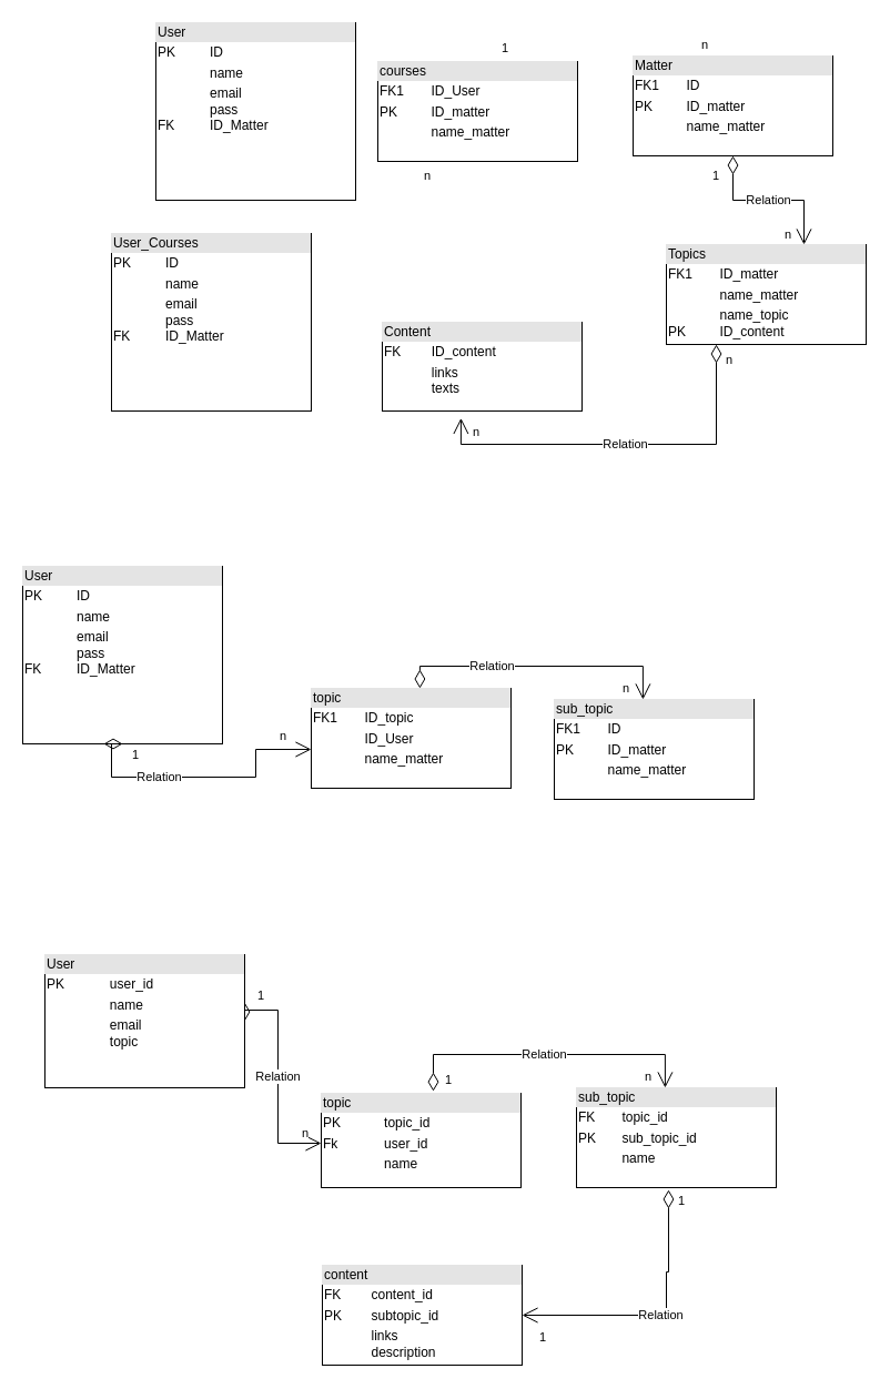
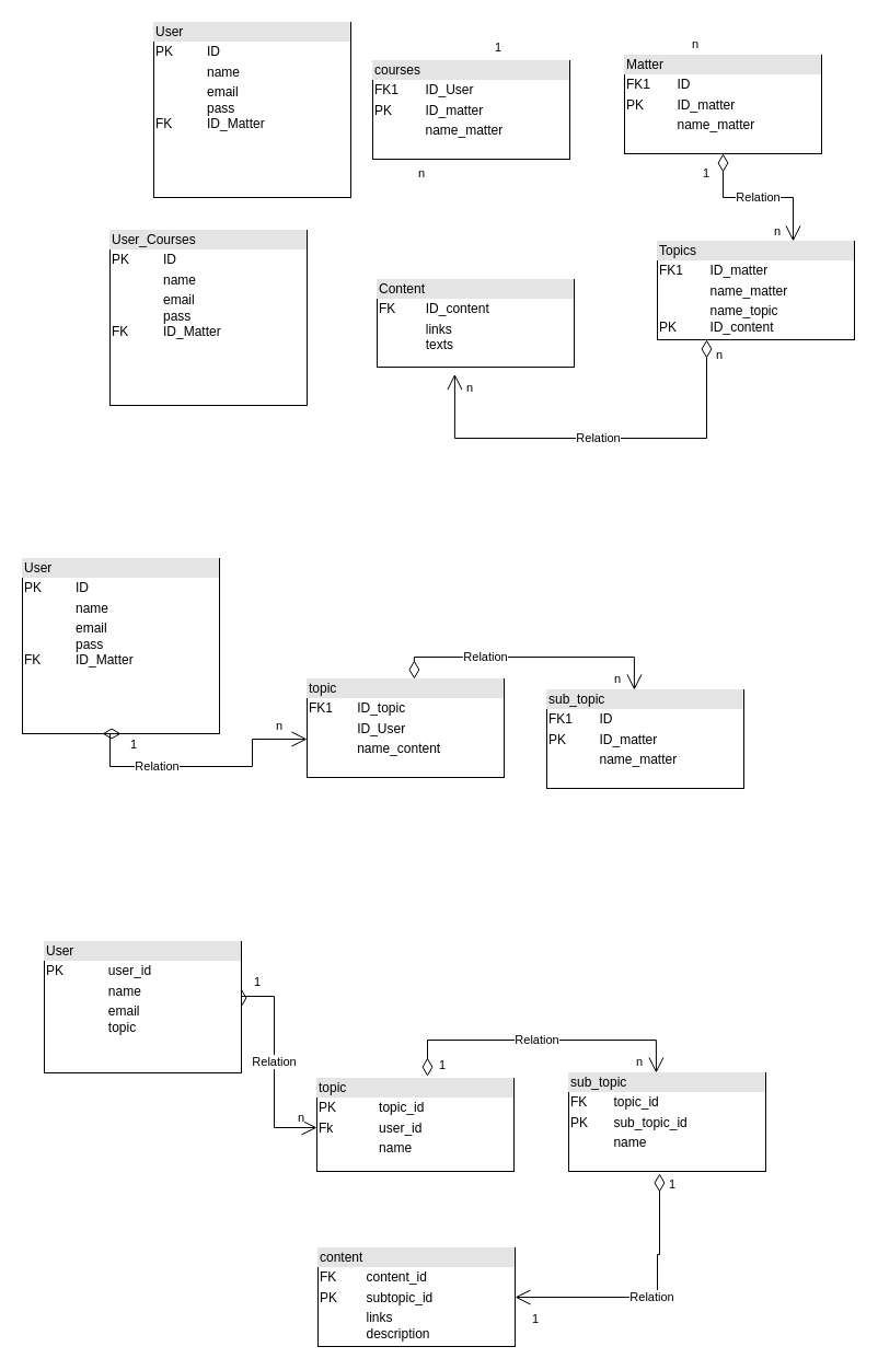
- <mxCell id="7" value="&lt;div style=&quot;box-sizing: border-box ; width: 100% ; background: #e4e4e4 ; padding: 2px&quot;&gt;Content&lt;/div&gt;&lt;table style=&quot;width: 100% ; font-size: 1em&quot; cellpadding=&quot;2&quot; cellspacing=&quot;0&quot;&gt;&lt;tbody&gt;&lt;tr&gt;&lt;td&gt;FK&lt;/td&gt;&lt;td&gt;ID_content&lt;/td&gt;&lt;/tr&gt;&lt;tr&gt;&lt;td&gt;&lt;br&gt;&lt;/td&gt;&lt;td&gt;links&lt;br&gt;texts&lt;br&gt;&lt;br&gt;&lt;/td&gt;&lt;/tr&gt;&lt;tr&gt;&lt;td&gt;&lt;/td&gt;&lt;td&gt;&lt;br&gt;&lt;/td&gt;&lt;/tr&gt;&lt;/tbody&gt;&lt;/table&gt;" style="verticalAlign=top;align=left;overflow=fill;html=1;" parent="1" vertex="1"><mxGeometry x="344" y="290" width="180" height="80" as="geometry" /></mxCell>
+ <mxCell id="7" value="&lt;div style=&quot;box-sizing: border-box ; width: 100% ; background: #e4e4e4 ; padding: 2px&quot;&gt;Content&lt;/div&gt;&lt;table style=&quot;width: 100% ; font-size: 1em&quot; cellpadding=&quot;2&quot; cellspacing=&quot;0&quot;&gt;&lt;tbody&gt;&lt;tr&gt;&lt;td&gt;FK&lt;/td&gt;&lt;td&gt;ID_content&lt;/td&gt;&lt;/tr&gt;&lt;tr&gt;&lt;td&gt;&lt;br&gt;&lt;/td&gt;&lt;td&gt;links&lt;br&gt;texts&lt;br&gt;&lt;br&gt;&lt;/td&gt;&lt;/tr&gt;&lt;tr&gt;&lt;td&gt;&lt;/td&gt;&lt;td&gt;&lt;br&gt;&lt;/td&gt;&lt;/tr&gt;&lt;/tbody&gt;&lt;/table&gt;" style="verticalAlign=top;align=left;overflow=fill;html=1;" parent="1" vertex="1"><mxGeometry x="344" y="255" width="180" height="80" as="geometry" /></mxCell>
- <mxCell id="20" value="&lt;div style=&quot;box-sizing: border-box ; width: 100% ; background: #e4e4e4 ; padding: 2px&quot;&gt;topic&lt;/div&gt;&lt;table style=&quot;width: 100% ; font-size: 1em&quot; cellpadding=&quot;2&quot; cellspacing=&quot;0&quot;&gt;&lt;tbody&gt;&lt;tr&gt;&lt;td&gt;FK1&lt;br&gt;&lt;/td&gt;&lt;td&gt;ID_topic&lt;/td&gt;&lt;/tr&gt;&lt;tr&gt;&lt;td&gt;&lt;br&gt;&lt;/td&gt;&lt;td&gt;ID_User&lt;/td&gt;&lt;/tr&gt;&lt;tr&gt;&lt;td&gt;&lt;/td&gt;&lt;td&gt;name_matter&lt;br&gt;&lt;br&gt;&lt;/td&gt;&lt;/tr&gt;&lt;/tbody&gt;&lt;/table&gt;" style="verticalAlign=top;align=left;overflow=fill;html=1;" parent="1" vertex="1"><mxGeometry x="280" y="620" width="180" height="90" as="geometry" /></mxCell>
+ <mxCell id="20" value="&lt;div style=&quot;box-sizing: border-box ; width: 100% ; background: #e4e4e4 ; padding: 2px&quot;&gt;topic&lt;/div&gt;&lt;table style=&quot;width: 100% ; font-size: 1em&quot; cellpadding=&quot;2&quot; cellspacing=&quot;0&quot;&gt;&lt;tbody&gt;&lt;tr&gt;&lt;td&gt;FK1&lt;br&gt;&lt;/td&gt;&lt;td&gt;ID_topic&lt;/td&gt;&lt;/tr&gt;&lt;tr&gt;&lt;td&gt;&lt;br&gt;&lt;/td&gt;&lt;td&gt;ID_User&lt;/td&gt;&lt;/tr&gt;&lt;tr&gt;&lt;td&gt;&lt;/td&gt;&lt;td&gt;name_content&lt;br&gt;&lt;br&gt;&lt;/td&gt;&lt;/tr&gt;&lt;/tbody&gt;&lt;/table&gt;" style="verticalAlign=top;align=left;overflow=fill;html=1;" parent="1" vertex="1"><mxGeometry x="280" y="620" width="180" height="90" as="geometry" /></mxCell>
